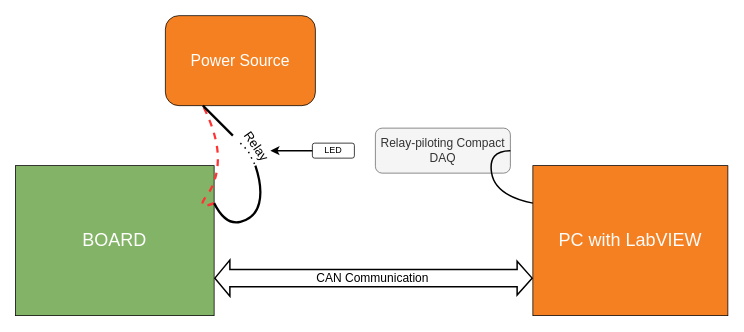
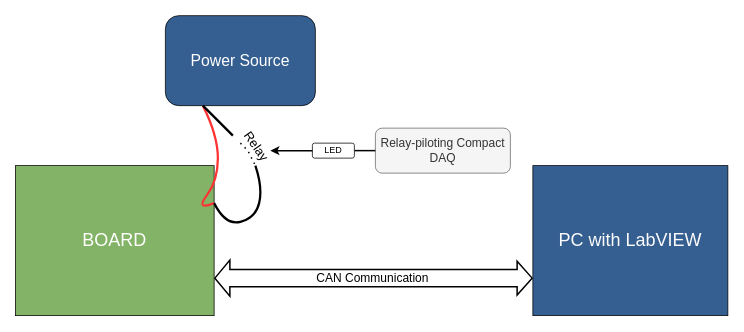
- <mxCell id="4" value="&lt;font style=&quot;font-size: 21px;&quot;&gt;Power Source&lt;/font&gt;" style="rounded=1;whiteSpace=wrap;html=1;fontColor=#ffffff;fillColor=#f58021;" vertex="1" parent="1"><mxGeometry x="220" y="20" width="200" height="120" as="geometry" /></mxCell>
+ <mxCell id="4" value="&lt;font style=&quot;font-size: 21px;&quot;&gt;Power Source&lt;/font&gt;" style="rounded=1;whiteSpace=wrap;html=1;fontColor=#ffffff;fillColor=#365f91;" vertex="1" parent="1"><mxGeometry x="220" y="20" width="200" height="120" as="geometry" /></mxCell>
+ <mxCell id="12" value="" style="endArrow=none;html=1;rounded=0;exitX=0;exitY=0.5;exitDx=0;exitDy=0;entryX=1;entryY=0.5;entryDx=0;entryDy=0;strokeWidth=2;endFill=0;" edge="1" parent="1" source="11" target="15"><mxGeometry width="50" height="50" relative="1" as="geometry"><mxPoint x="410" y="370" as="sourcePoint" /><mxPoint x="390" y="200" as="targetPoint" /></mxGeometry></mxCell>
- <mxCell id="5" value="" style="curved=1;endArrow=none;html=1;rounded=0;exitX=1;exitY=0.25;exitDx=0;exitDy=0;entryX=0.25;entryY=1;entryDx=0;entryDy=0;exitPerimeter=0;fillColor=#f8cecc;strokeColor=#FF3333;strokeWidth=3;endFill=0;dashed=1;" edge="1" parent="1" source="3" target="4"><mxGeometry width="50" height="50" relative="1" as="geometry"><mxPoint x="225" y="270" as="sourcePoint" /><mxPoint x="275" y="140" as="targetPoint" /><Array as="points"><mxPoint x="260" y="280" /><mxPoint x="290" y="240" /><mxPoint x="290" y="180" /></Array></mxGeometry></mxCell>
+ <mxCell id="5" value="" style="curved=1;endArrow=none;html=1;rounded=0;exitX=1;exitY=0.25;exitDx=0;exitDy=0;entryX=0.25;entryY=1;entryDx=0;entryDy=0;exitPerimeter=0;fillColor=#f8cecc;strokeColor=#FF3333;strokeWidth=3;endFill=0;" edge="1" parent="1" source="3" target="4"><mxGeometry width="50" height="50" relative="1" as="geometry"><mxPoint x="225" y="270" as="sourcePoint" /><mxPoint x="275" y="140" as="targetPoint" /><Array as="points"><mxPoint x="260" y="280" /><mxPoint x="290" y="240" /><mxPoint x="290" y="180" /></Array></mxGeometry></mxCell>
- <mxCell id="14" value="" style="curved=1;endArrow=none;html=1;rounded=0;endFill=0;exitX=0;exitY=0.25;exitDx=0;exitDy=0;entryX=1;entryY=0.5;entryDx=0;entryDy=0;strokeWidth=2;" edge="1" parent="1" source="2" target="11"><mxGeometry width="50" height="50" relative="1" as="geometry"><mxPoint x="730" y="260" as="sourcePoint" /><mxPoint x="680" y="310" as="targetPoint" /><Array as="points"><mxPoint x="660" y="260" /><mxPoint x="650" y="200" /></Array></mxGeometry></mxCell>
- <mxCell id="2" value="&lt;font style=&quot;font-size: 24px;&quot;&gt;PC with LabVIEW&lt;/font&gt;" style="rounded=0;whiteSpace=wrap;html=1;rotation=0;fillColor=#f58021;fontColor=#FCFCFC;" vertex="1" parent="1"><mxGeometry x="710" y="220" width="260" height="200" as="geometry" /></mxCell>
+ <mxCell id="2" value="&lt;font style=&quot;font-size: 24px;&quot;&gt;PC with LabVIEW&lt;/font&gt;" style="rounded=0;whiteSpace=wrap;html=1;rotation=0;fillColor=#365F91;fontColor=#FCFCFC;" vertex="1" parent="1"><mxGeometry x="710" y="220" width="260" height="200" as="geometry" /></mxCell>
